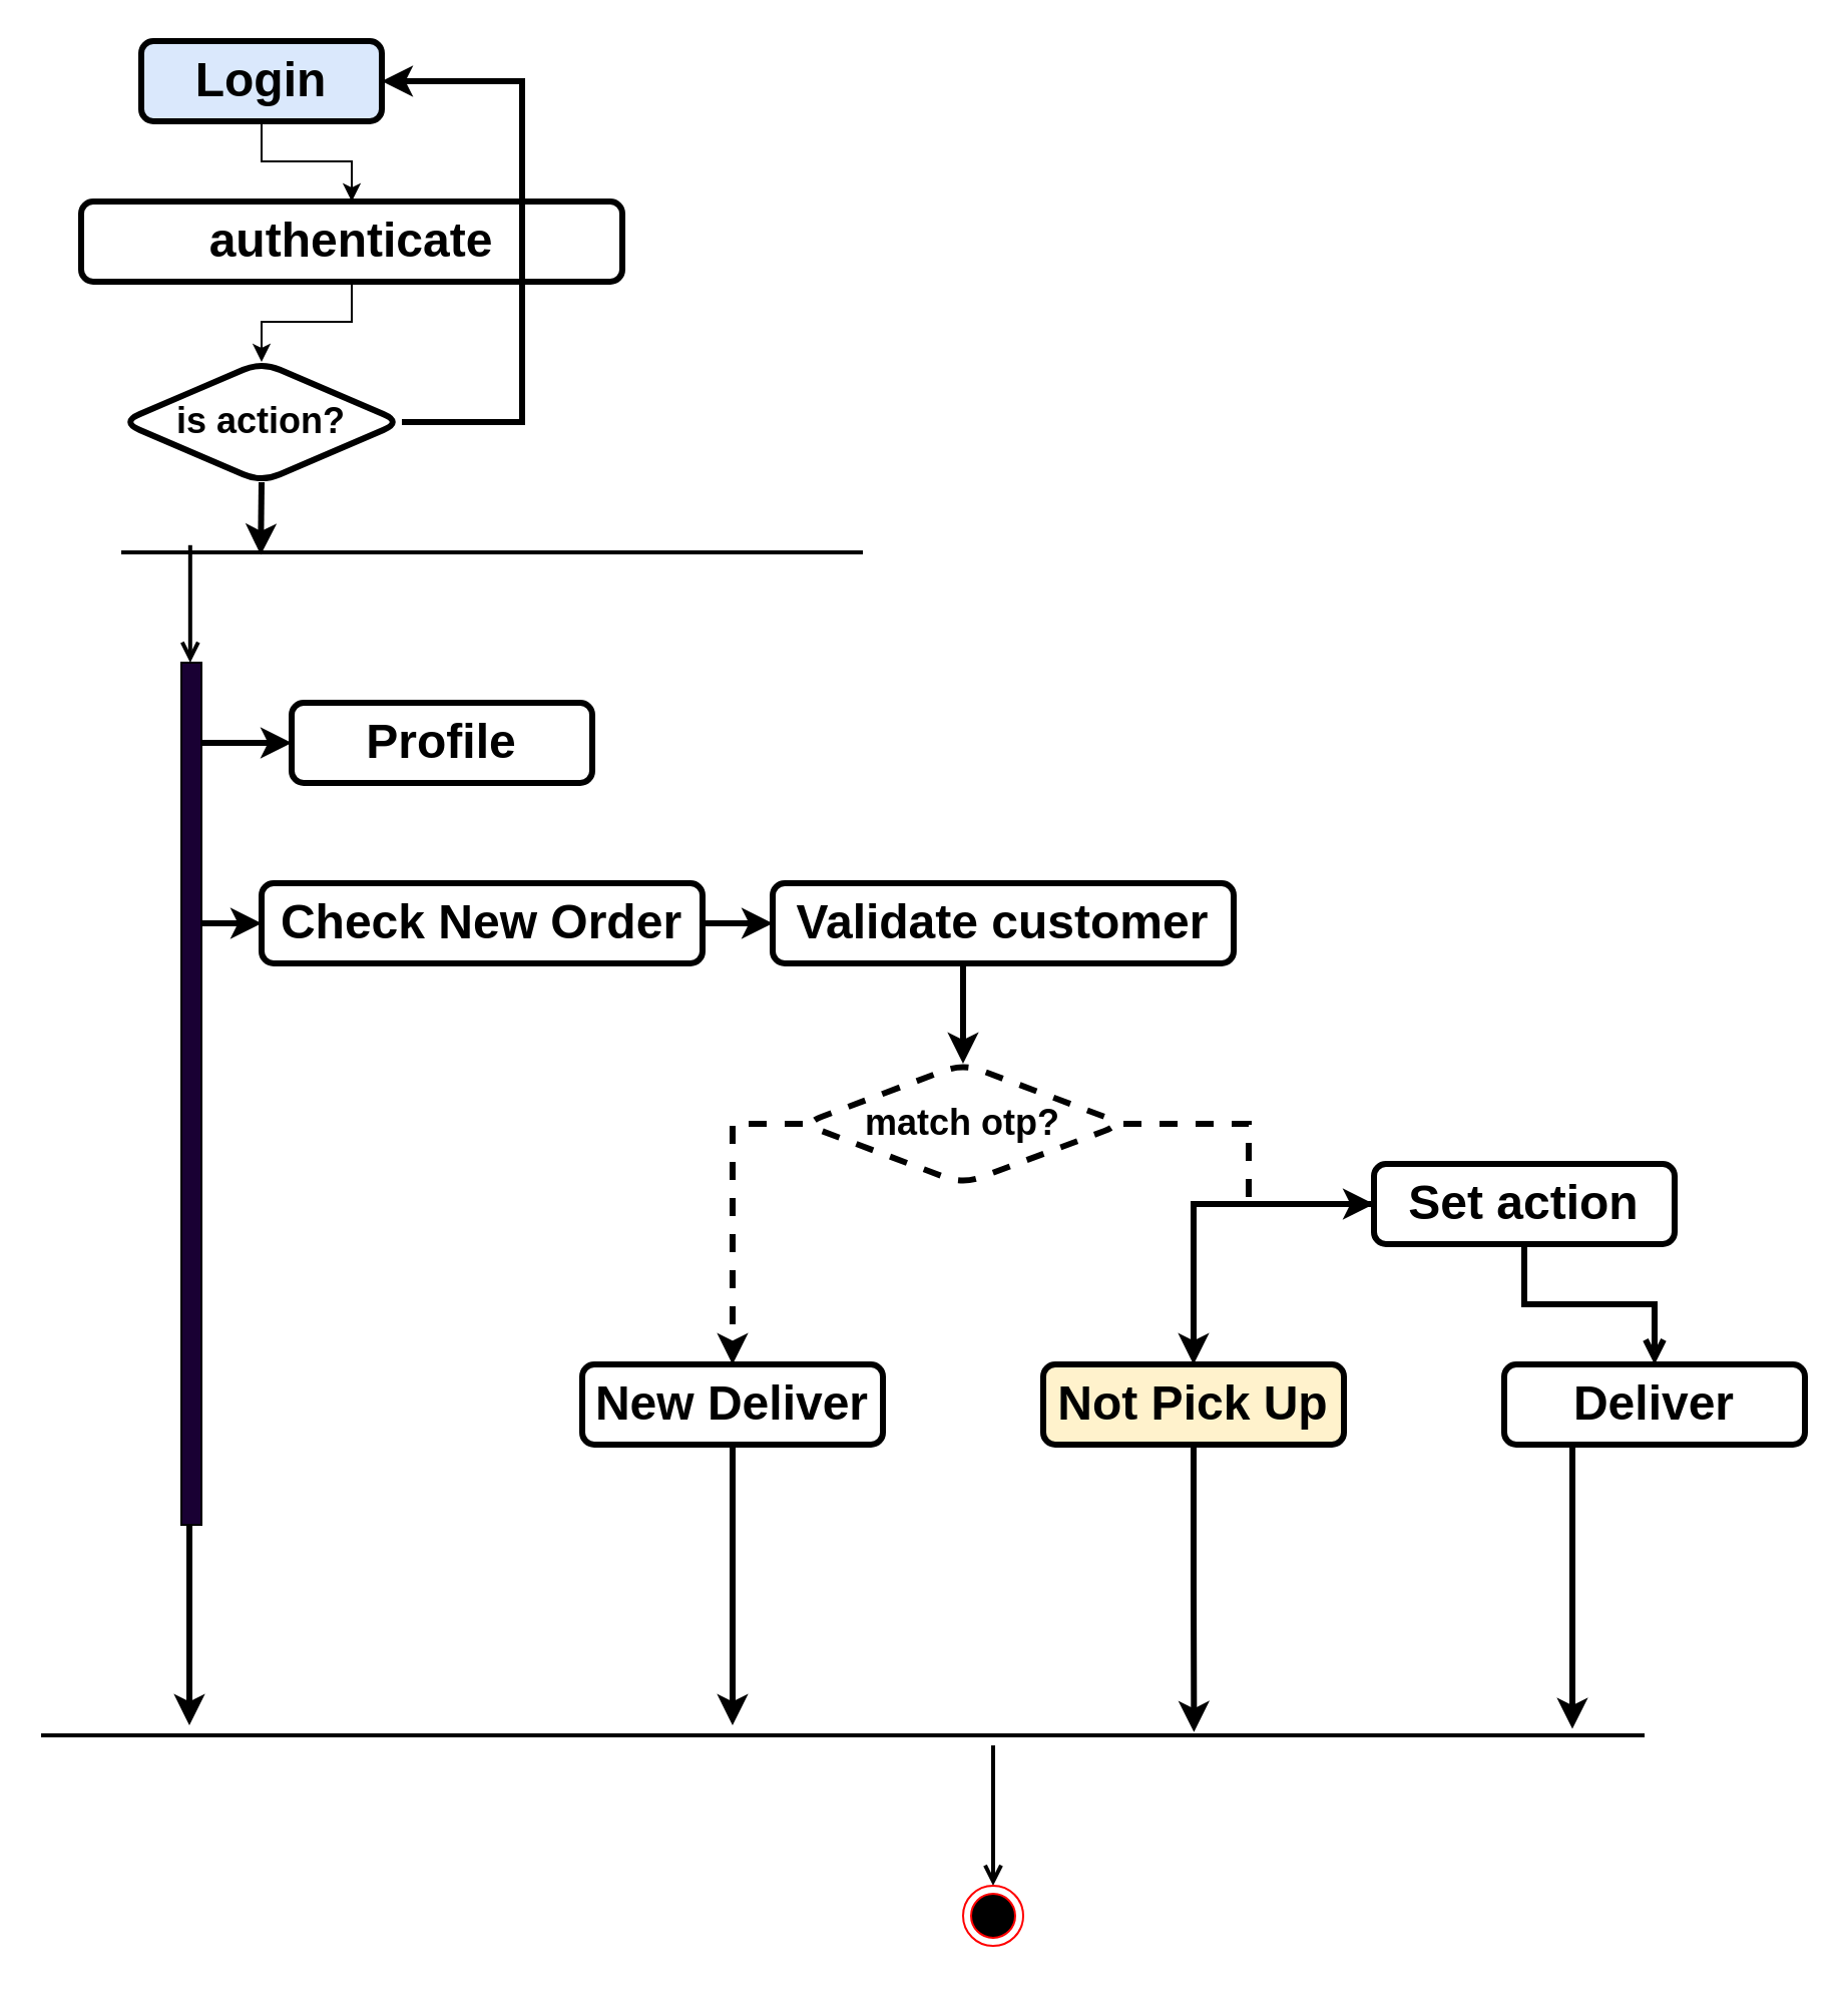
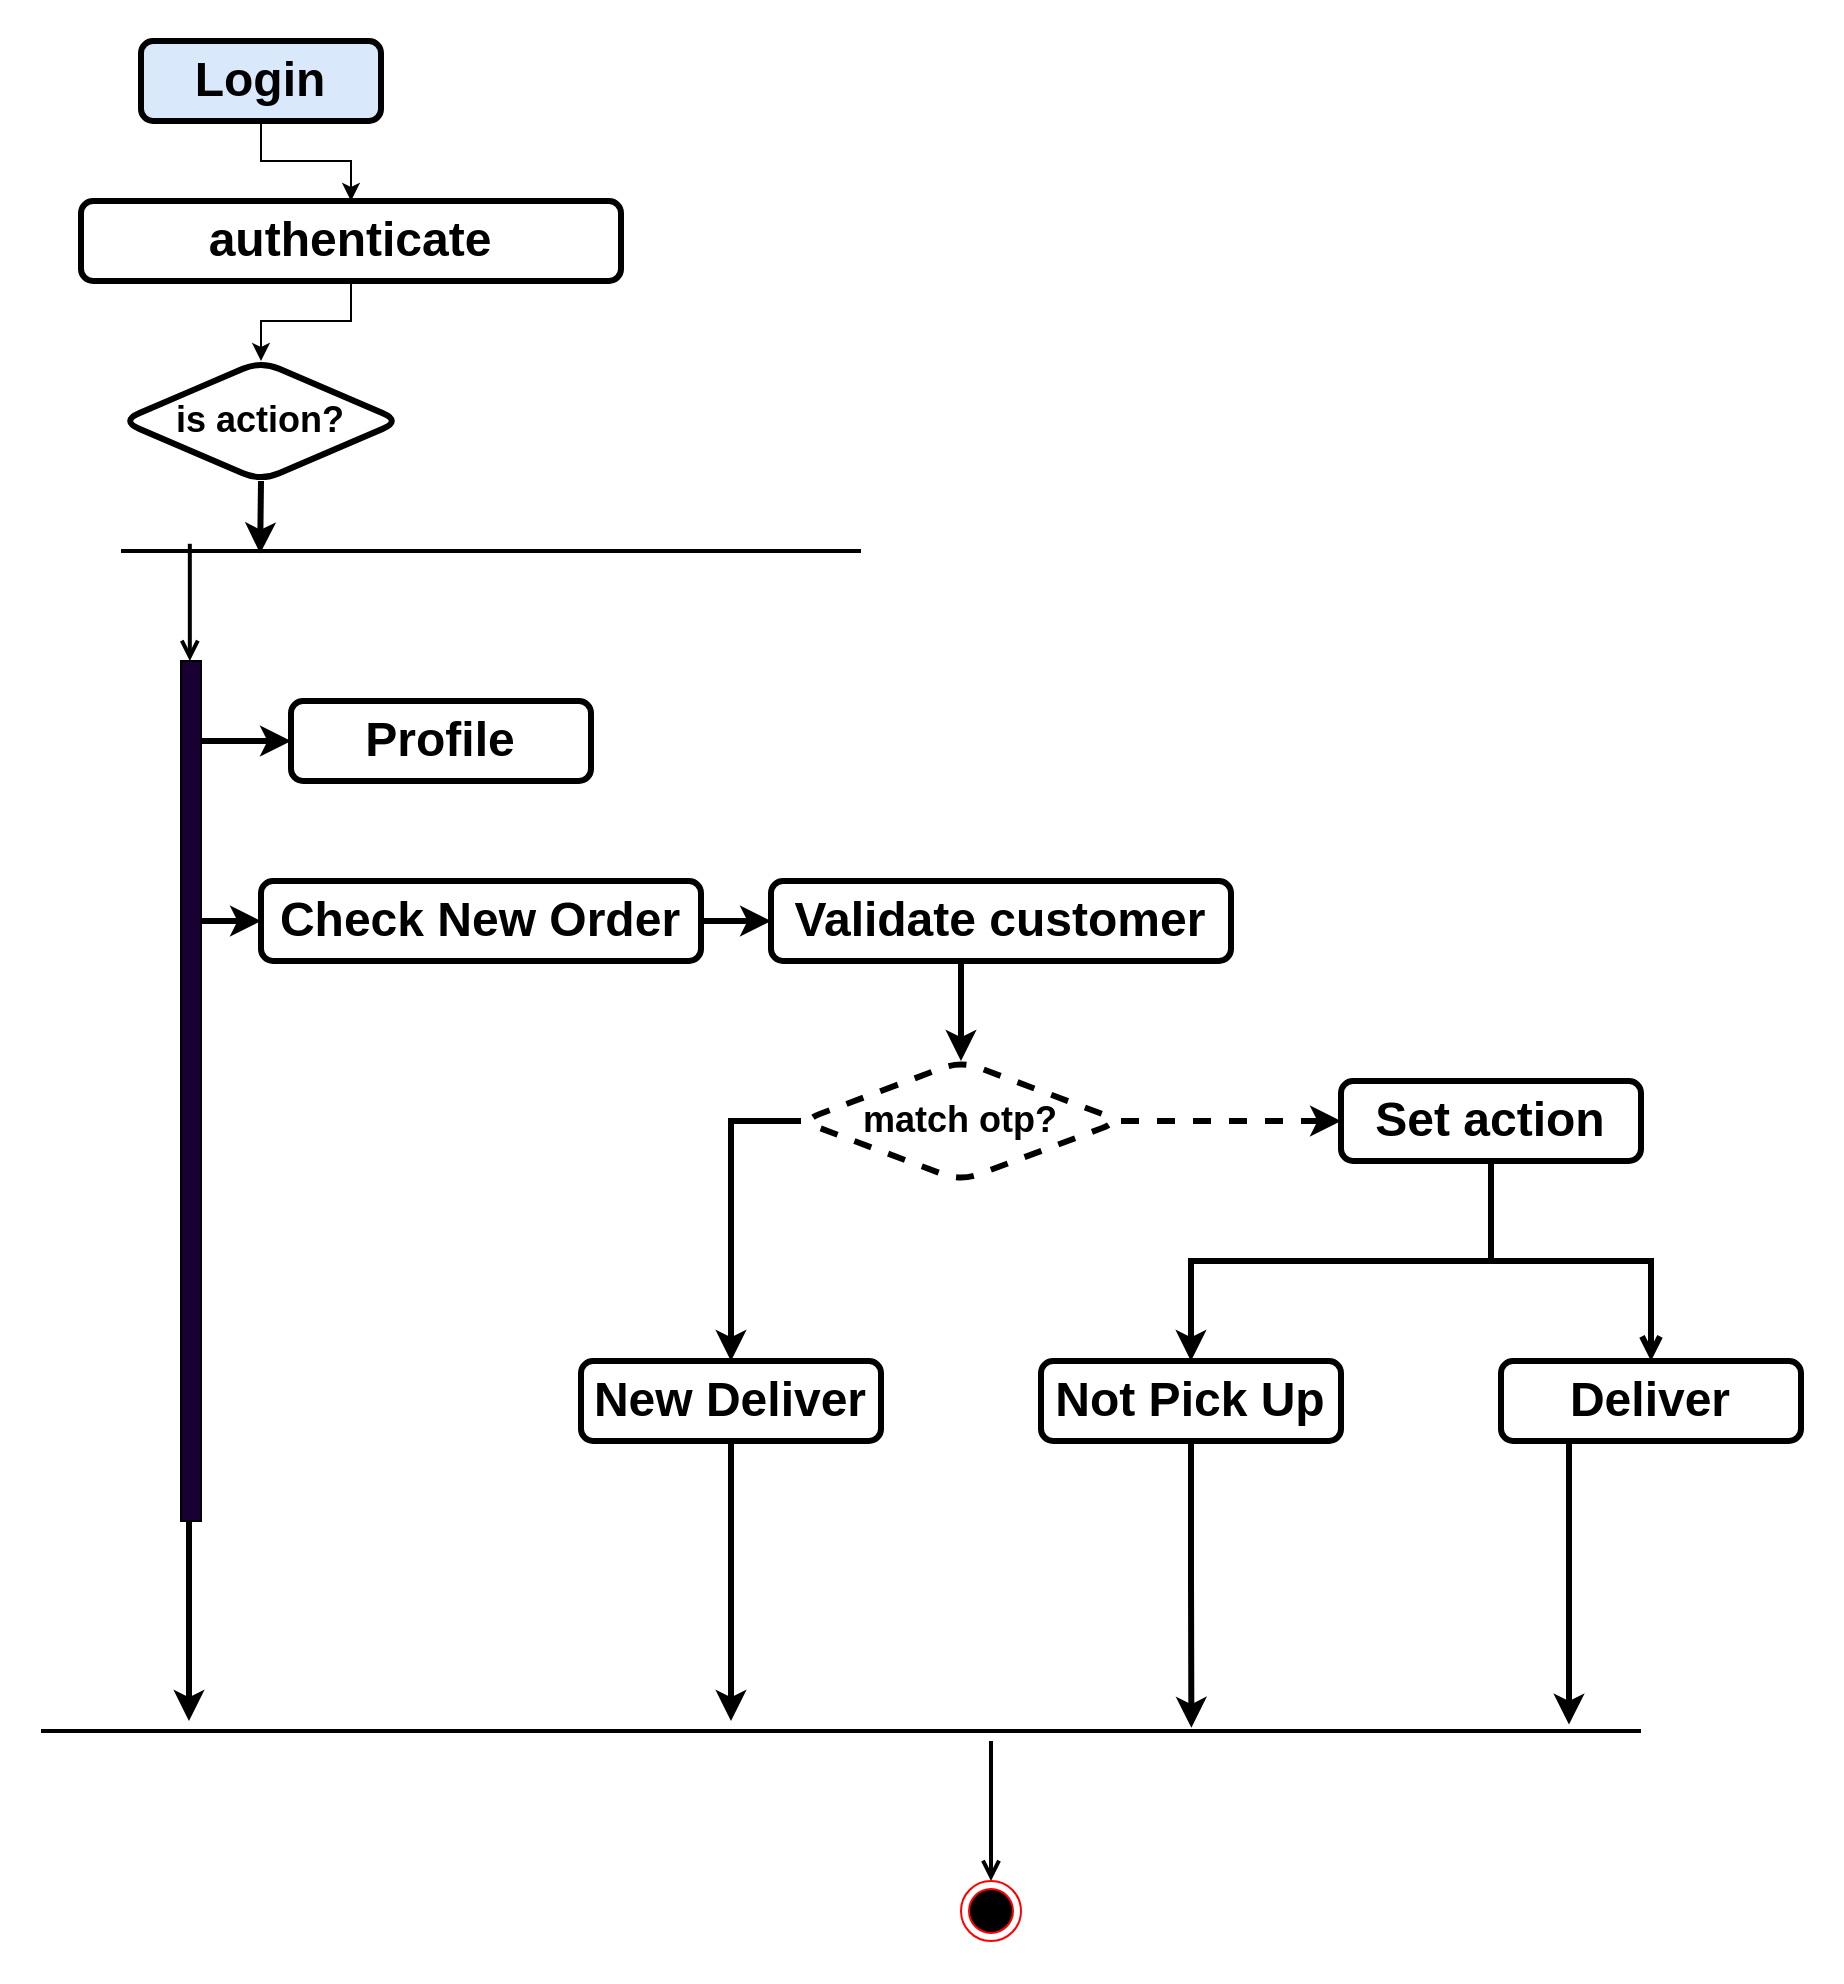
- <mxCell id="8" style="edgeStyle=orthogonalEdgeStyle;rounded=0;orthogonalLoop=1;jettySize=auto;html=1;entryX=1;entryY=0.5;entryDx=0;entryDy=0;strokeWidth=3;" edge="1" parent="1" source="9" target="5"><mxGeometry relative="1" as="geometry"><Array as="points"><mxPoint x="260" y="210" /><mxPoint x="260" y="40" /></Array></mxGeometry></mxCell>
- <mxCell id="15" style="edgeStyle=orthogonalEdgeStyle;rounded=0;orthogonalLoop=1;jettySize=auto;html=1;entryX=0.5;entryY=0;entryDx=0;entryDy=0;strokeWidth=3;exitX=0;exitY=0.5;exitDx=0;exitDy=0;dashed=1;" edge="1" parent="1" source="16" target="25"><mxGeometry relative="1" as="geometry"><Array as="points"><mxPoint x="365" y="560" /></Array></mxGeometry></mxCell>
+ <mxCell id="15" style="edgeStyle=orthogonalEdgeStyle;rounded=0;orthogonalLoop=1;jettySize=auto;html=1;entryX=0.5;entryY=0;entryDx=0;entryDy=0;strokeWidth=3;exitX=0;exitY=0.5;exitDx=0;exitDy=0;" edge="1" parent="1" source="16" target="25"><mxGeometry relative="1" as="geometry"><Array as="points"><mxPoint x="365" y="560" /></Array></mxGeometry></mxCell>
- <mxCell id="19" value="&lt;h1&gt;Set action&lt;/h1&gt;" style="rounded=1;whiteSpace=wrap;html=1;strokeWidth=3;" vertex="1" parent="1"><mxGeometry x="685" y="580" width="150" height="40" as="geometry" /></mxCell>
+ <mxCell id="19" value="&lt;h1&gt;Set action&lt;/h1&gt;" style="rounded=1;whiteSpace=wrap;html=1;strokeWidth=3;" vertex="1" parent="1"><mxGeometry x="670" y="540" width="150" height="40" as="geometry" /></mxCell>
- <mxCell id="23" value="&lt;h1&gt;Not Pick Up&lt;/h1&gt;" style="rounded=1;whiteSpace=wrap;html=1;strokeWidth=3;fillColor=#fff2cc;" vertex="1" parent="1"><mxGeometry x="520" y="680" width="150" height="40" as="geometry" /></mxCell>
+ <mxCell id="23" value="&lt;h1&gt;Not Pick Up&lt;/h1&gt;" style="rounded=1;whiteSpace=wrap;html=1;strokeWidth=3;" vertex="1" parent="1"><mxGeometry x="520" y="680" width="150" height="40" as="geometry" /></mxCell>
